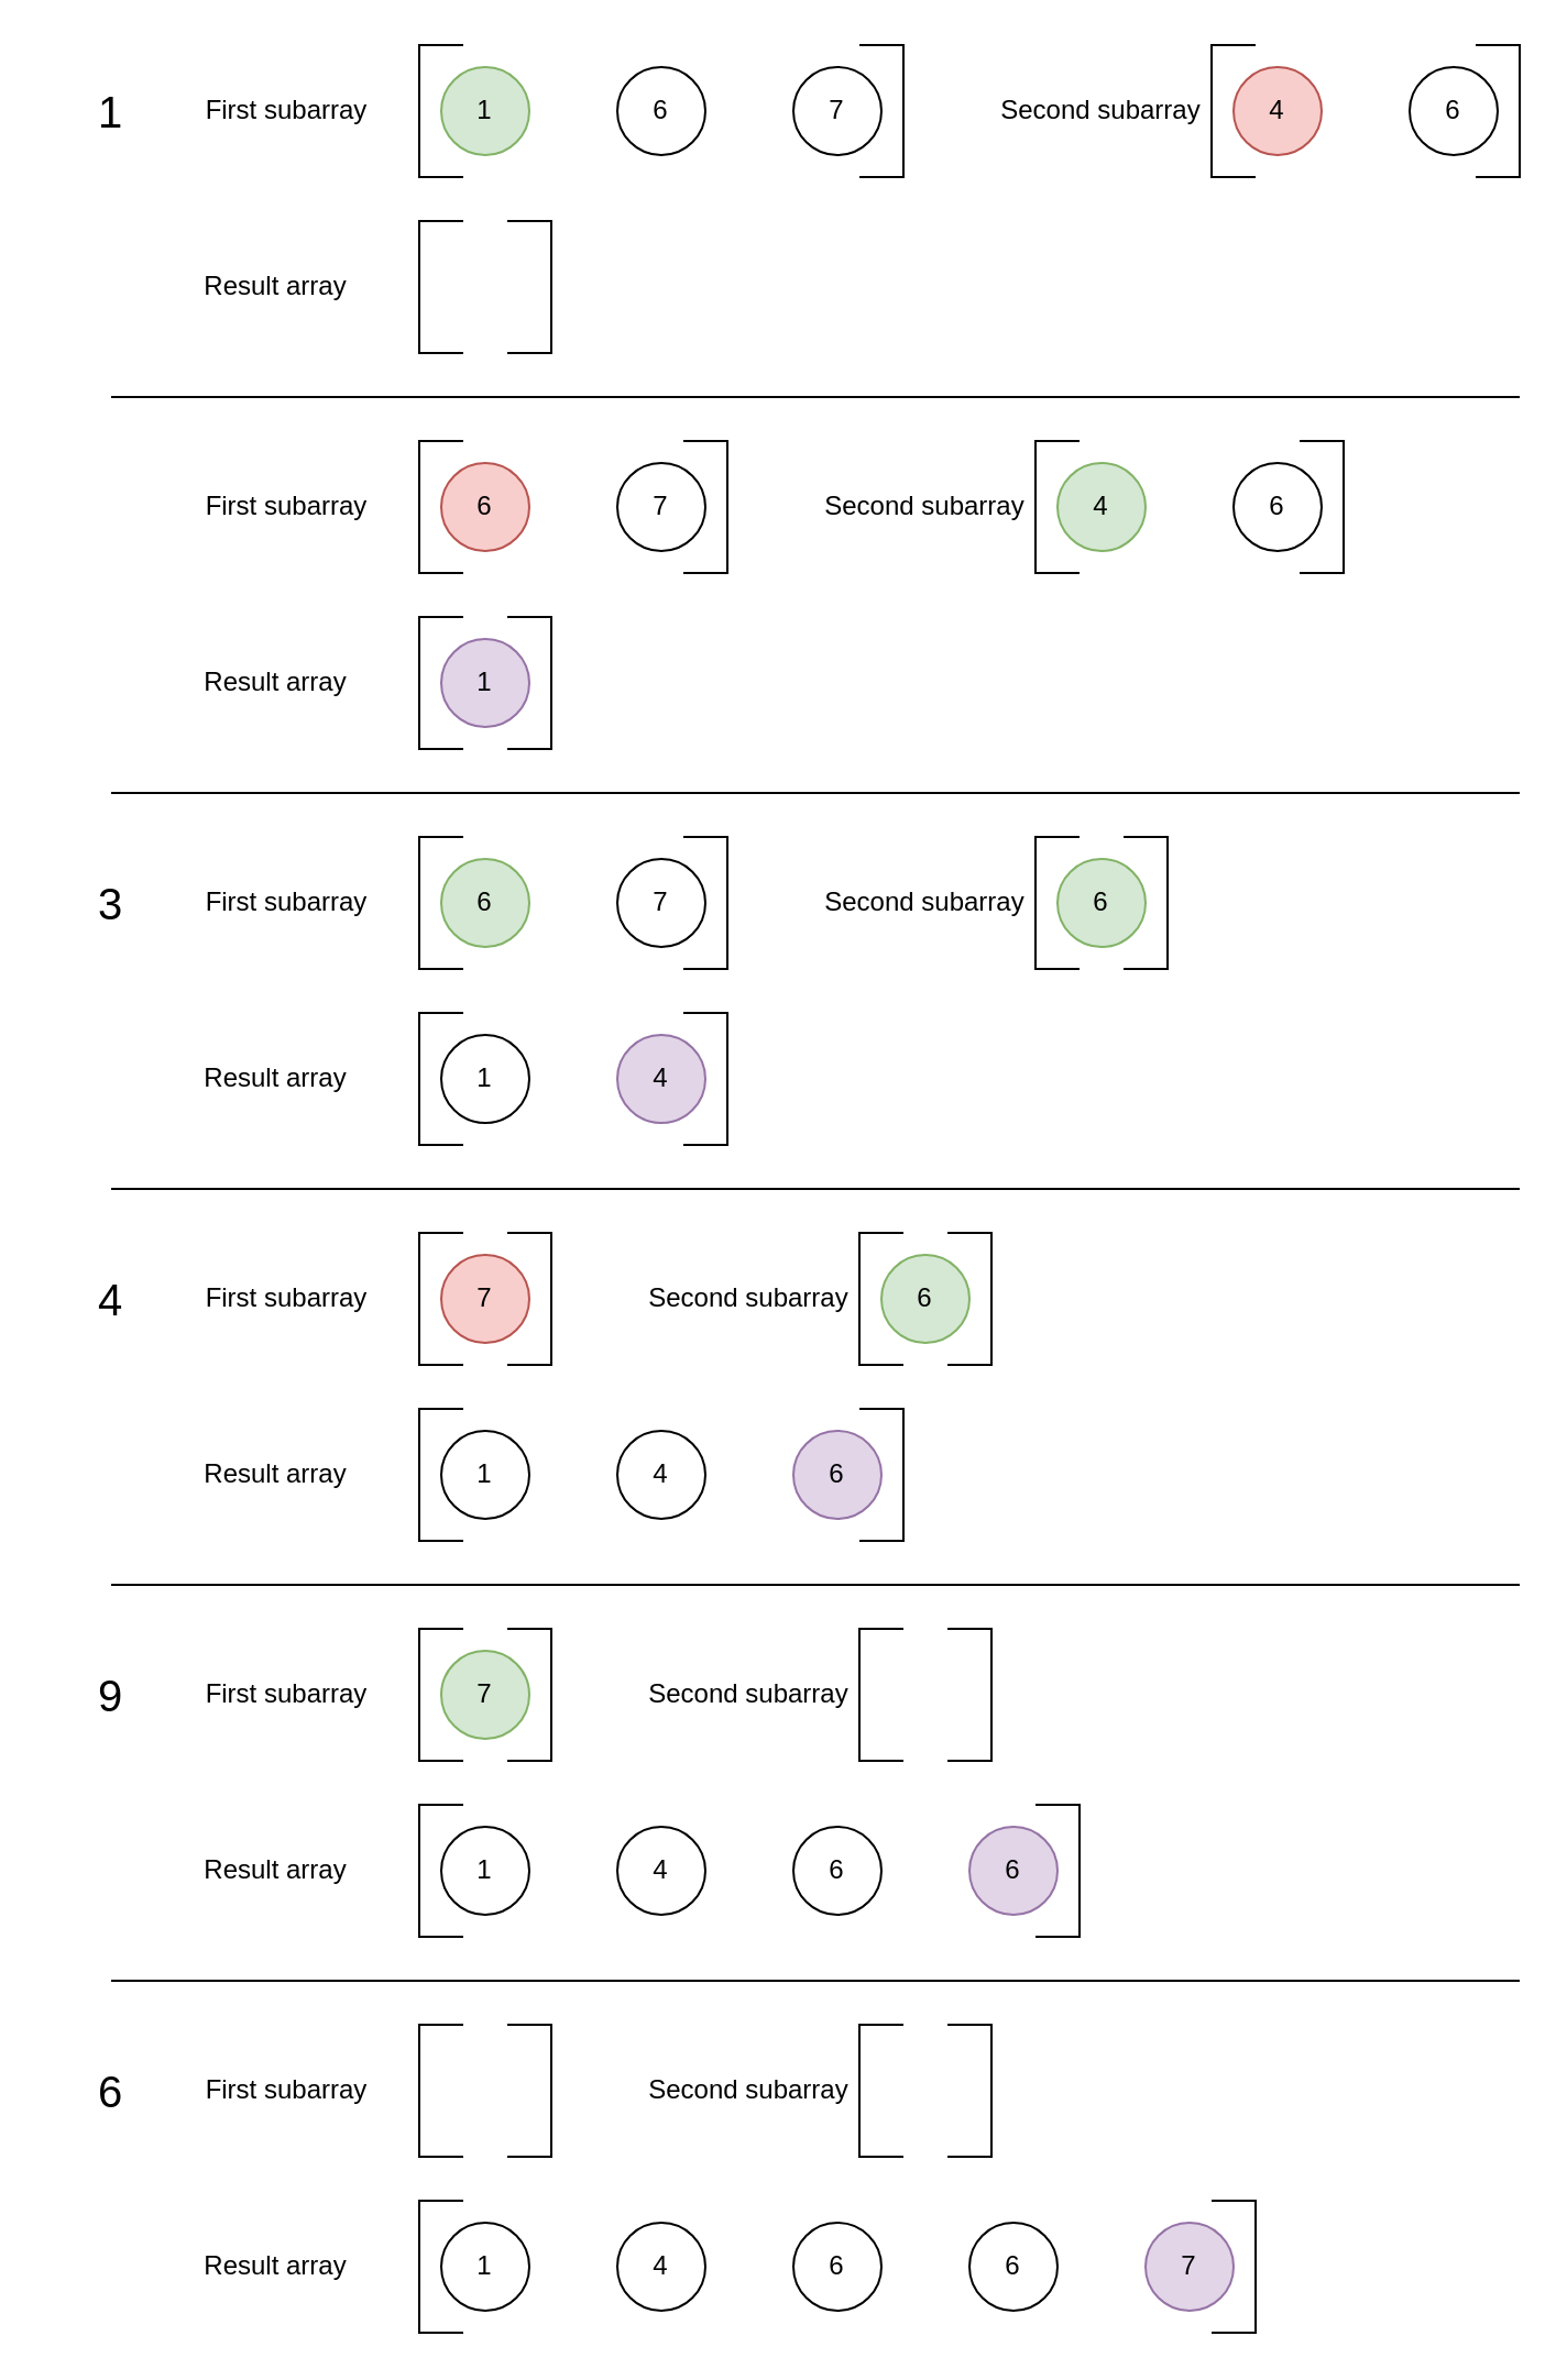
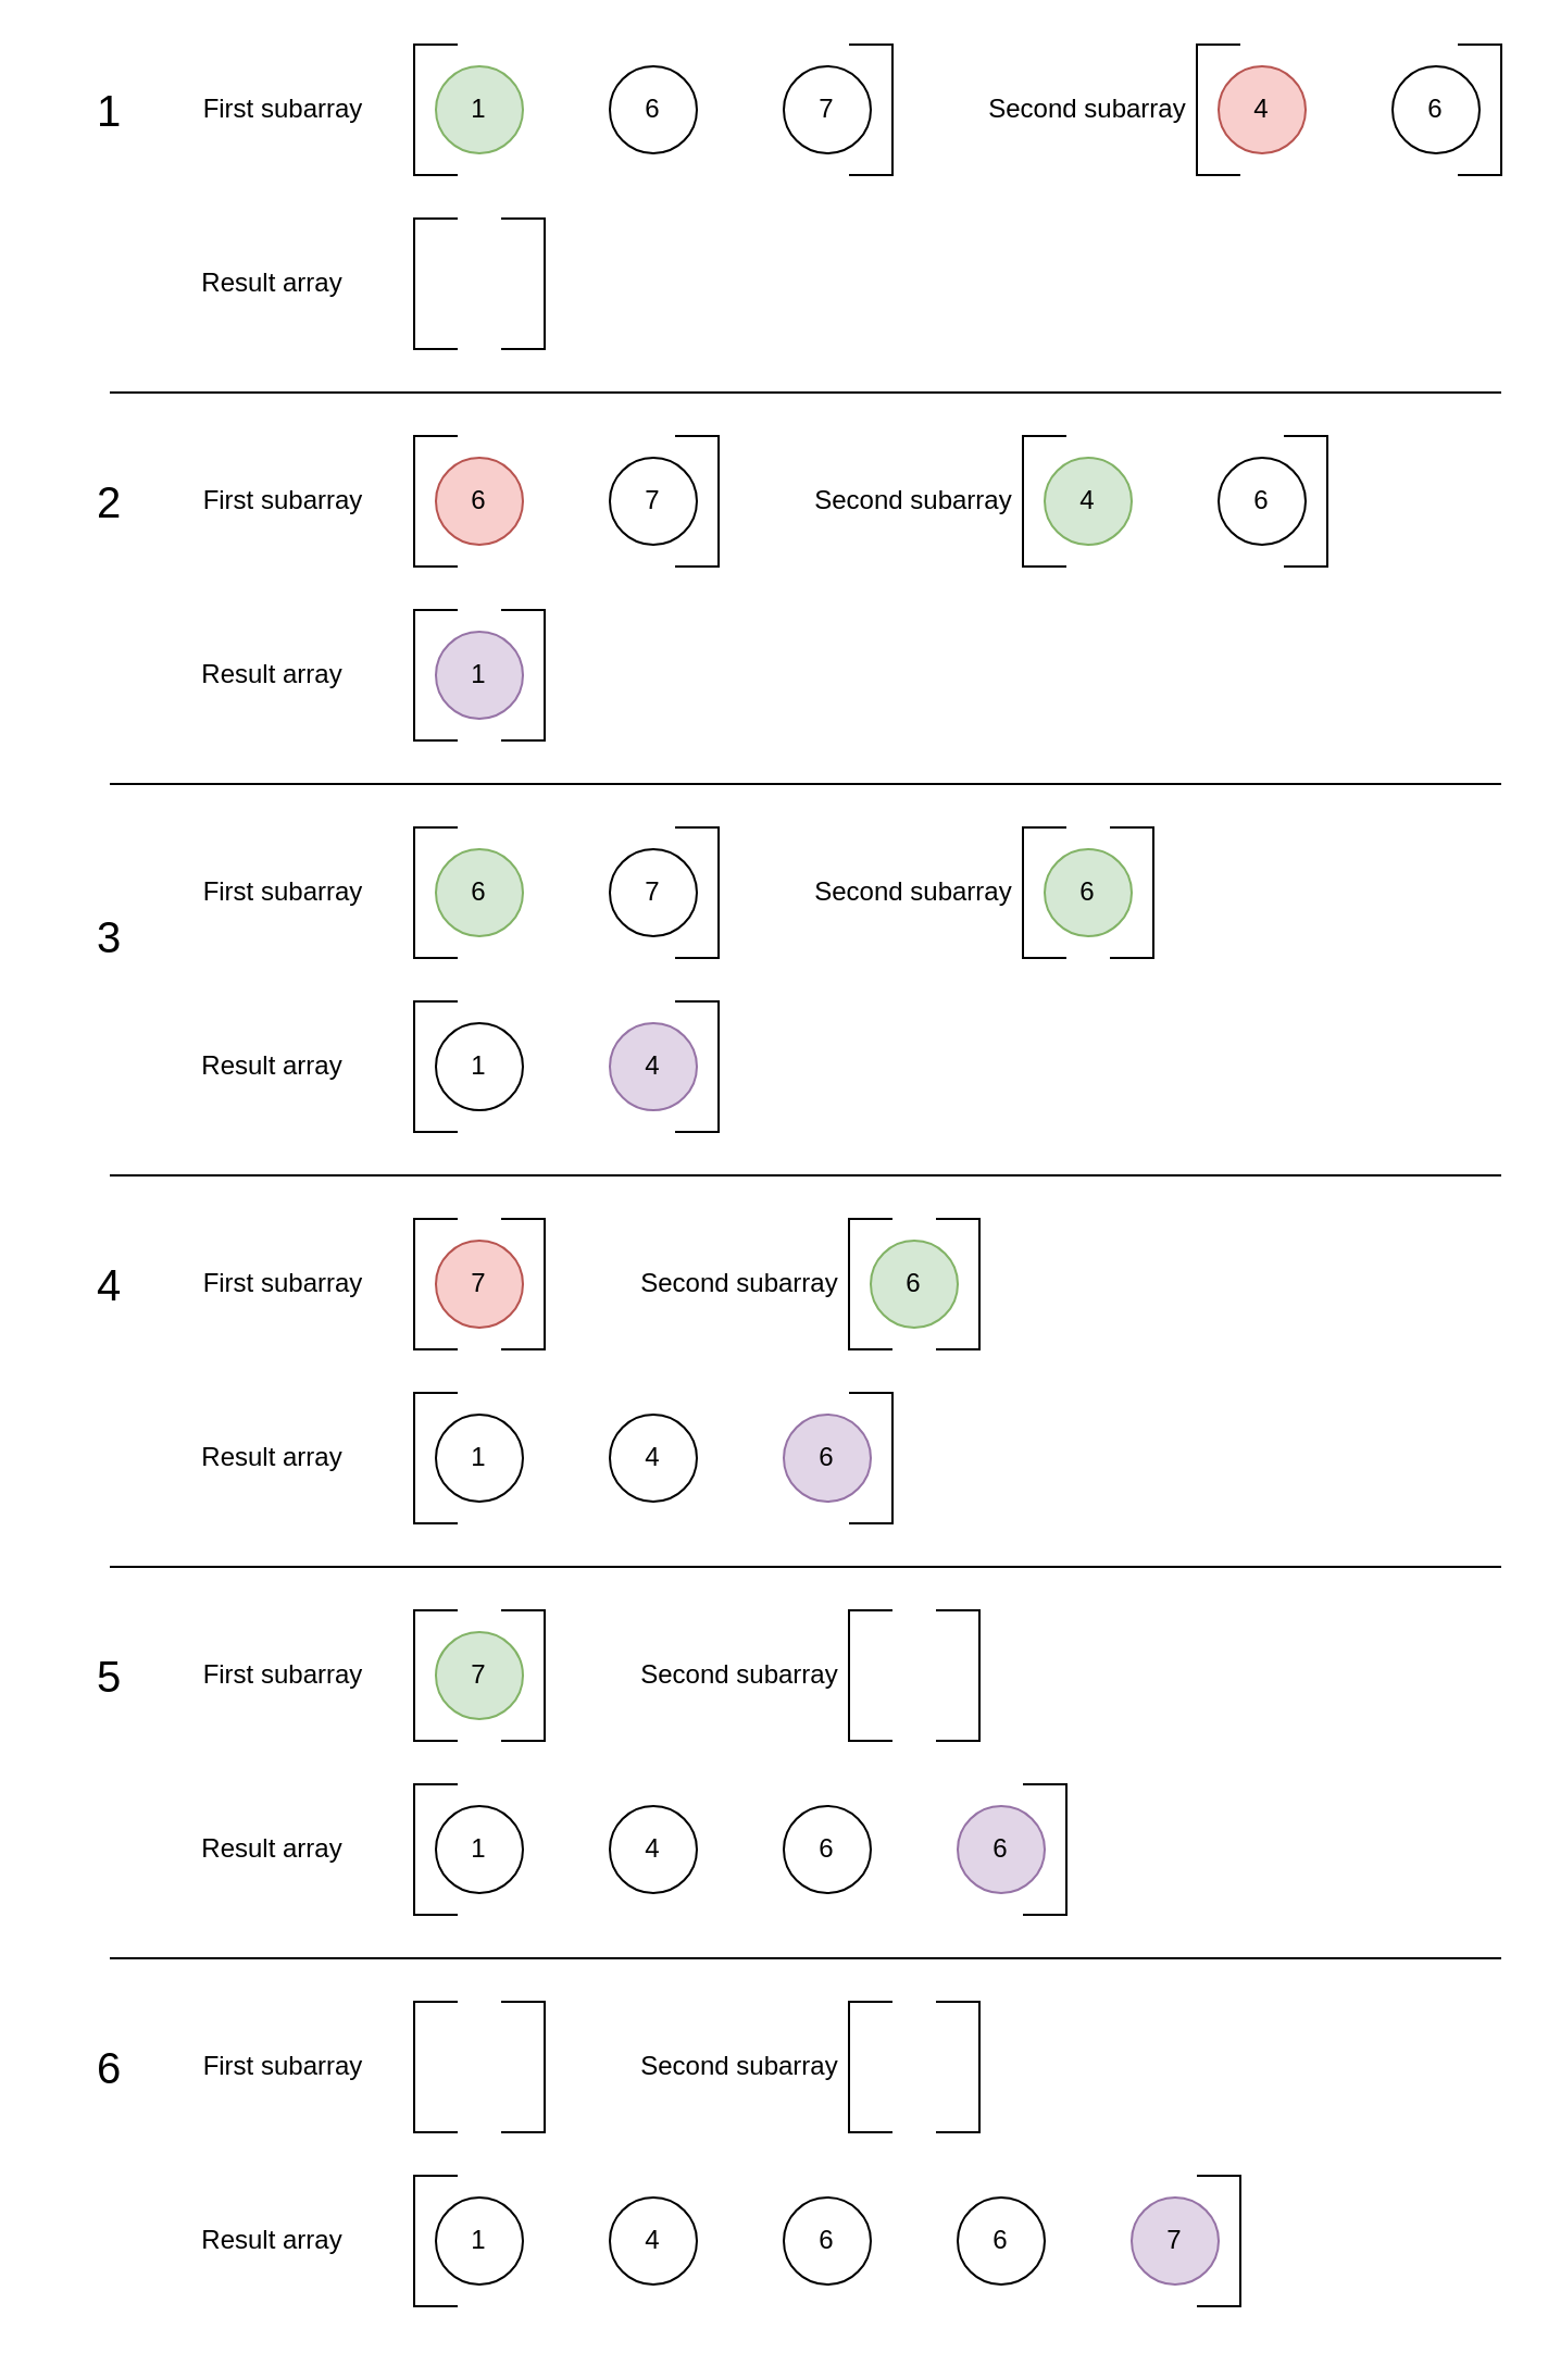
+ <mxCell id="87" value="2" style="text;html=1;strokeColor=none;fillColor=none;align=center;verticalAlign=middle;whiteSpace=wrap;rounded=0;strokeWidth=1;fontSize=20;" vertex="1" parent="1"><mxGeometry x="20" y="215" width="60" height="30" as="geometry" /></mxCell>
- <mxCell id="88" value="3" style="text;html=1;strokeColor=none;fillColor=none;align=center;verticalAlign=middle;whiteSpace=wrap;rounded=0;strokeWidth=1;fontSize=20;" vertex="1" parent="1"><mxGeometry x="20" y="395" width="60" height="30" as="geometry" /></mxCell>
+ <mxCell id="88" value="3" style="text;html=1;strokeColor=none;fillColor=none;align=center;verticalAlign=middle;whiteSpace=wrap;rounded=0;strokeWidth=1;fontSize=20;" vertex="1" parent="1"><mxGeometry x="20" y="415" width="60" height="30" as="geometry" /></mxCell>
- <mxCell id="90" value="9" style="text;html=1;strokeColor=none;fillColor=none;align=center;verticalAlign=middle;whiteSpace=wrap;rounded=0;strokeWidth=1;fontSize=20;" vertex="1" parent="1"><mxGeometry x="20" y="755" width="60" height="30" as="geometry" /></mxCell>
+ <mxCell id="90" value="5" style="text;html=1;strokeColor=none;fillColor=none;align=center;verticalAlign=middle;whiteSpace=wrap;rounded=0;strokeWidth=1;fontSize=20;" vertex="1" parent="1"><mxGeometry x="20" y="755" width="60" height="30" as="geometry" /></mxCell>
